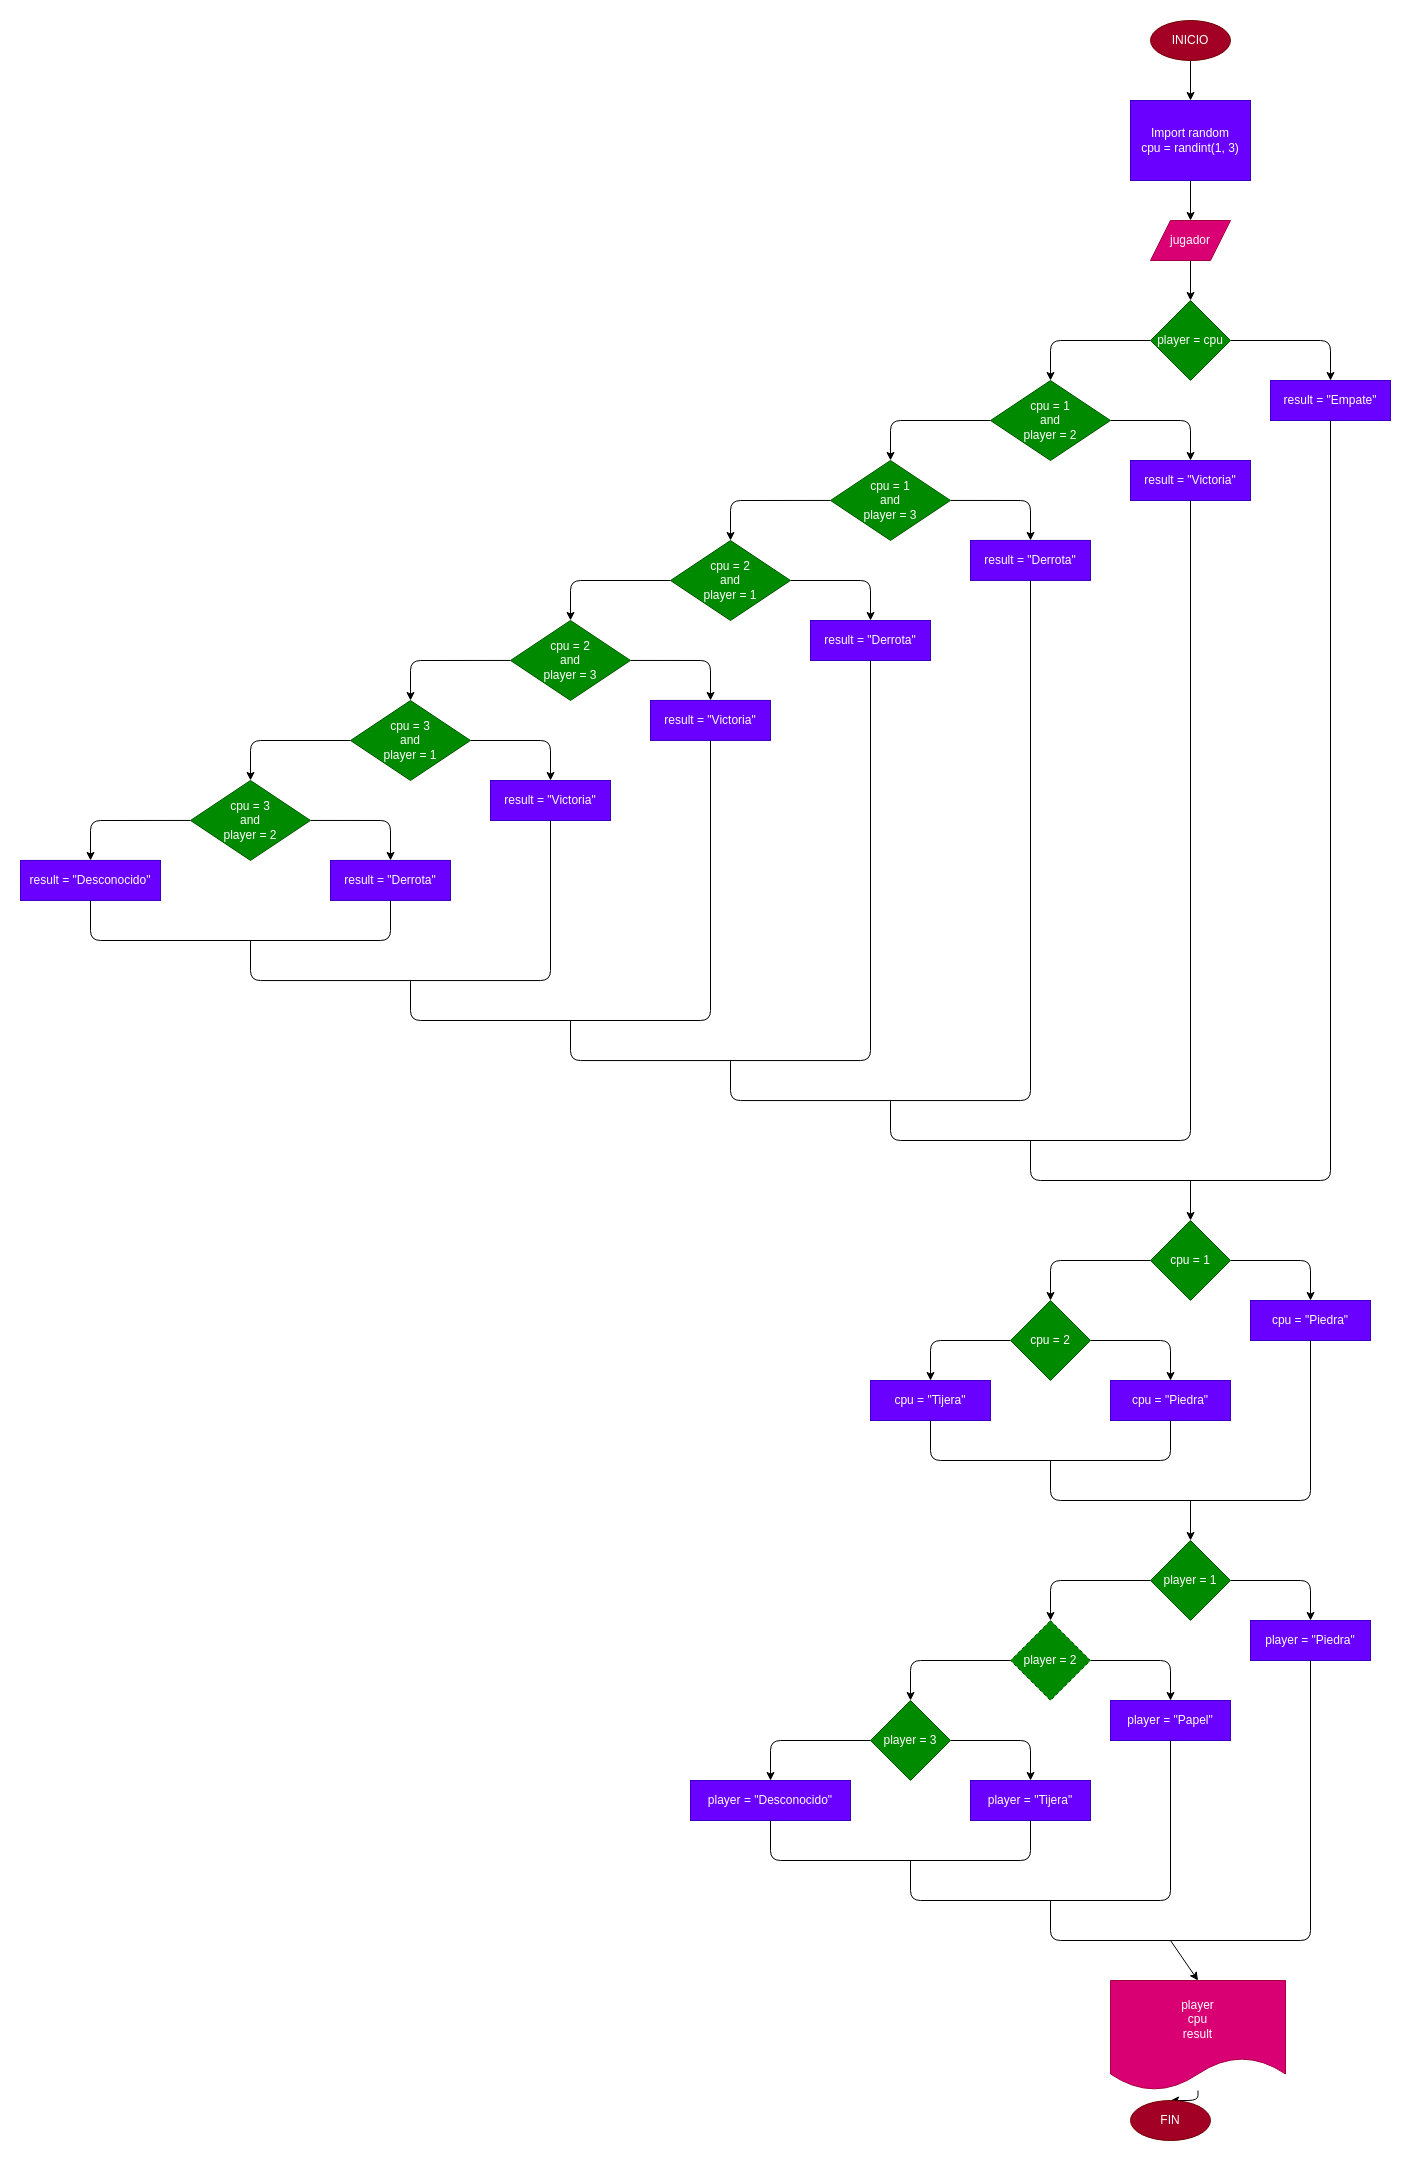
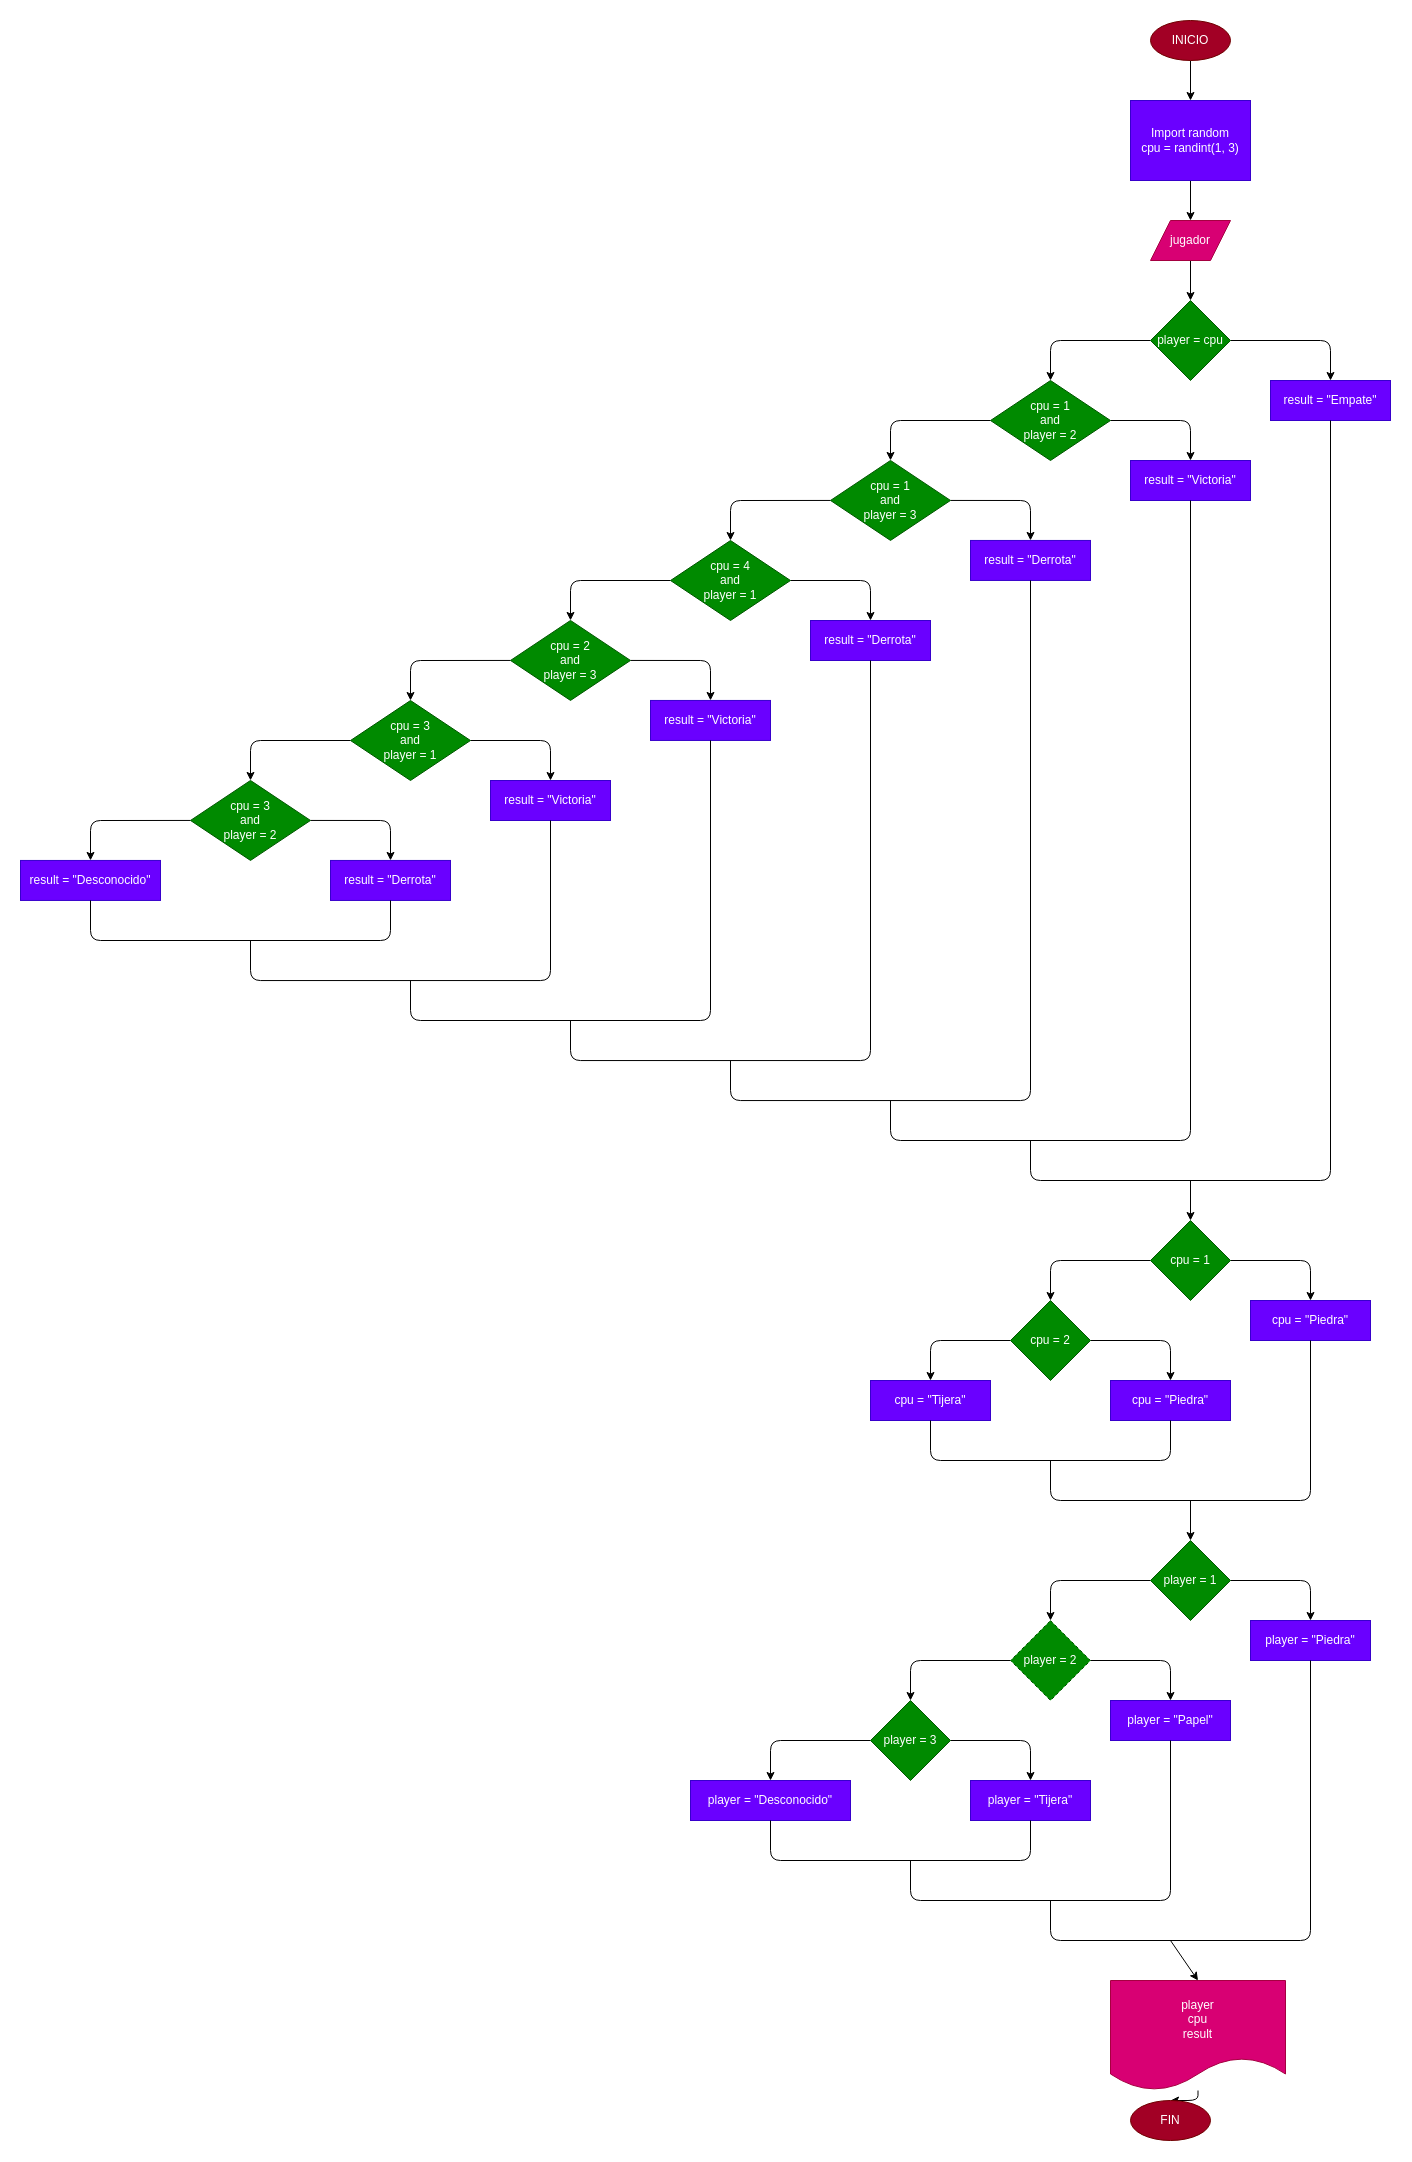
- <mxCell id="23" value="cpu = 2&lt;br&gt;and&lt;br&gt;player = 1" style="rhombus;whiteSpace=wrap;html=1;fillColor=#008a00;fontColor=#ffffff;strokeColor=#005700;" vertex="1" parent="1"><mxGeometry x="670" y="540" width="120" height="80" as="geometry" /></mxCell>
+ <mxCell id="23" value="cpu = 4&lt;br&gt;and&lt;br&gt;player = 1" style="rhombus;whiteSpace=wrap;html=1;fillColor=#008a00;fontColor=#ffffff;strokeColor=#005700;" vertex="1" parent="1"><mxGeometry x="670" y="540" width="120" height="80" as="geometry" /></mxCell>
